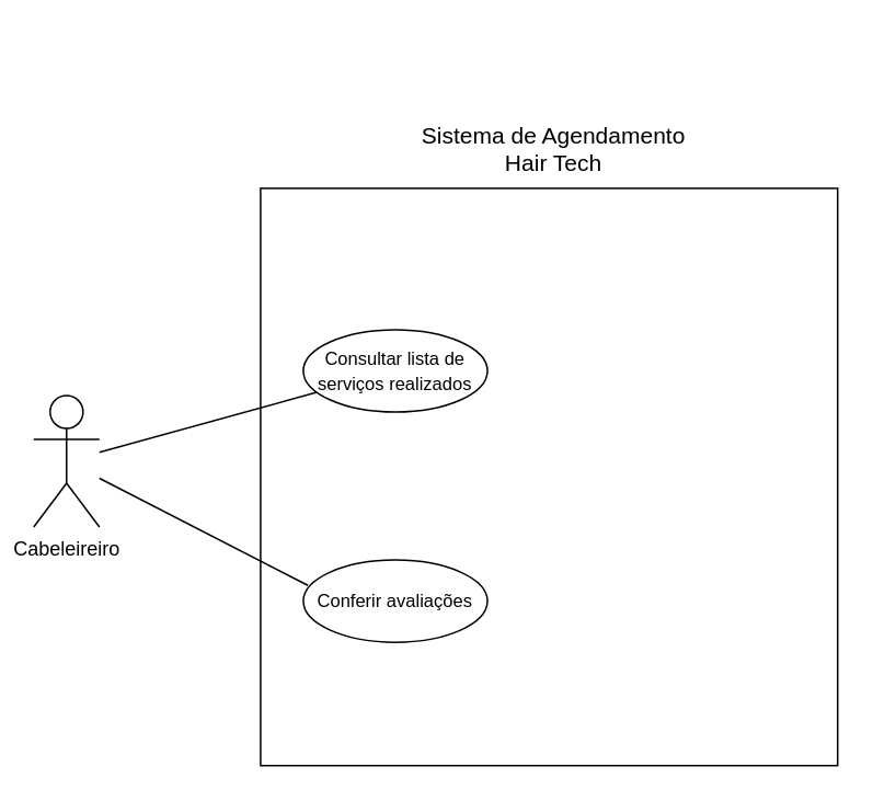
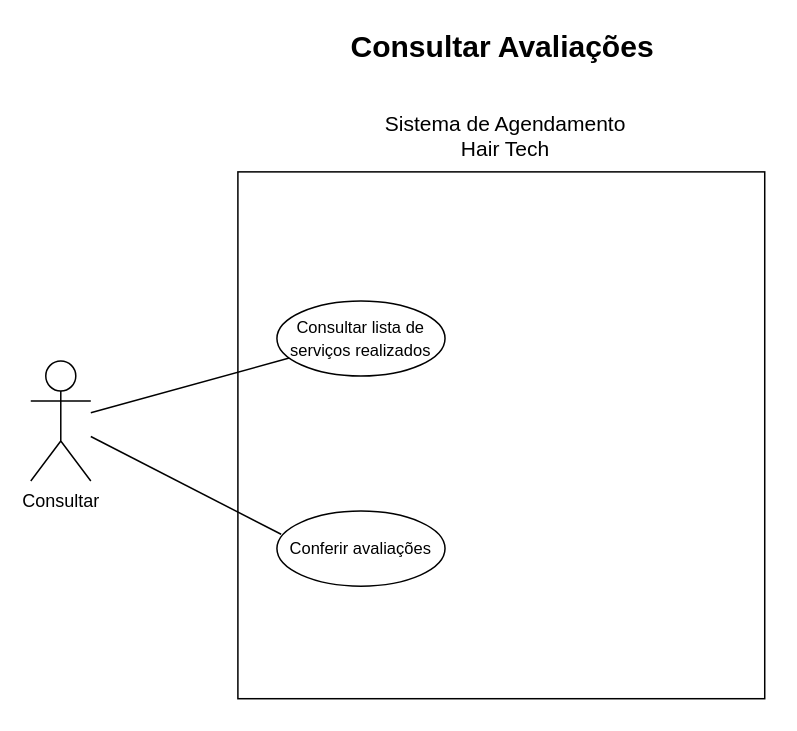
+ <mxCell id="5" value="&lt;b&gt;&lt;font style=&quot;font-size: 20px&quot;&gt;Consultar Avaliações&lt;/font&gt;&lt;/b&gt;" style="text;html=1;align=center;verticalAlign=middle;resizable=0;points=[];autosize=1;strokeColor=none;" parent="1" vertex="1"><mxGeometry x="224" y="20" width="220" height="20" as="geometry" /></mxCell>
- <mxCell id="3" value="Cabeleireiro" style="shape=umlActor;verticalLabelPosition=bottom;verticalAlign=top;html=1;outlineConnect=0;" parent="1" vertex="1"><mxGeometry x="20" y="240" width="40" height="80" as="geometry" /></mxCell>
+ <mxCell id="3" value="Consultar" style="shape=umlActor;verticalLabelPosition=bottom;verticalAlign=top;html=1;outlineConnect=0;" parent="1" vertex="1"><mxGeometry x="20" y="240" width="40" height="80" as="geometry" /></mxCell>
